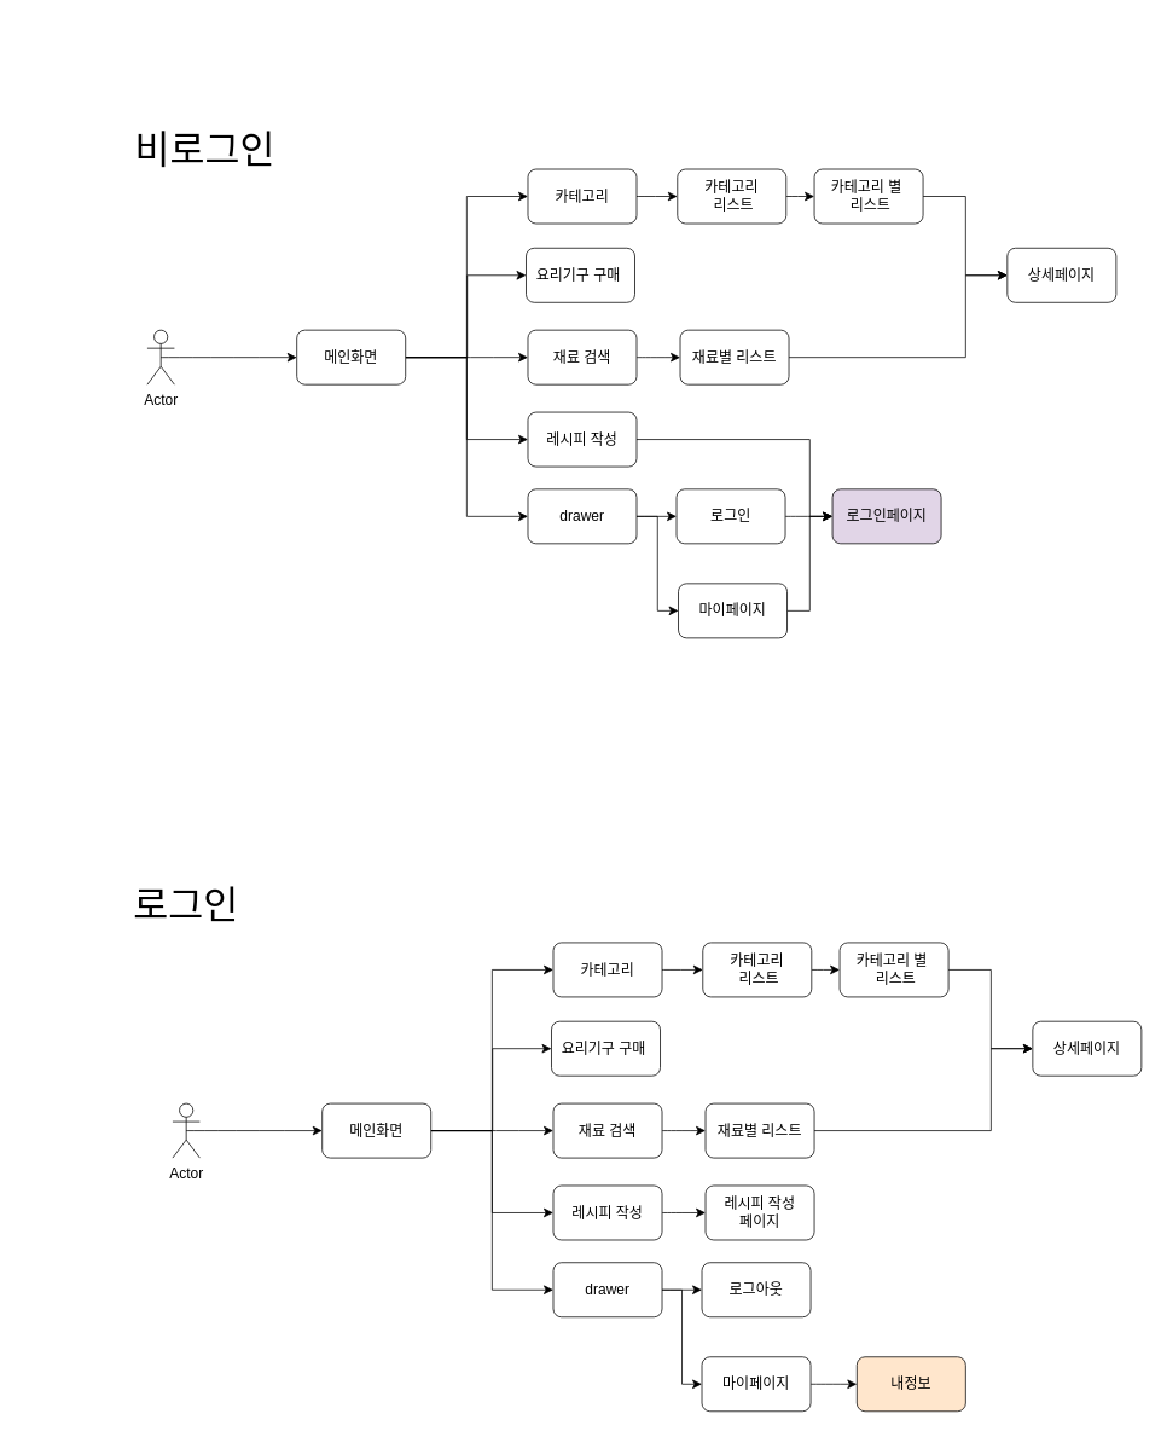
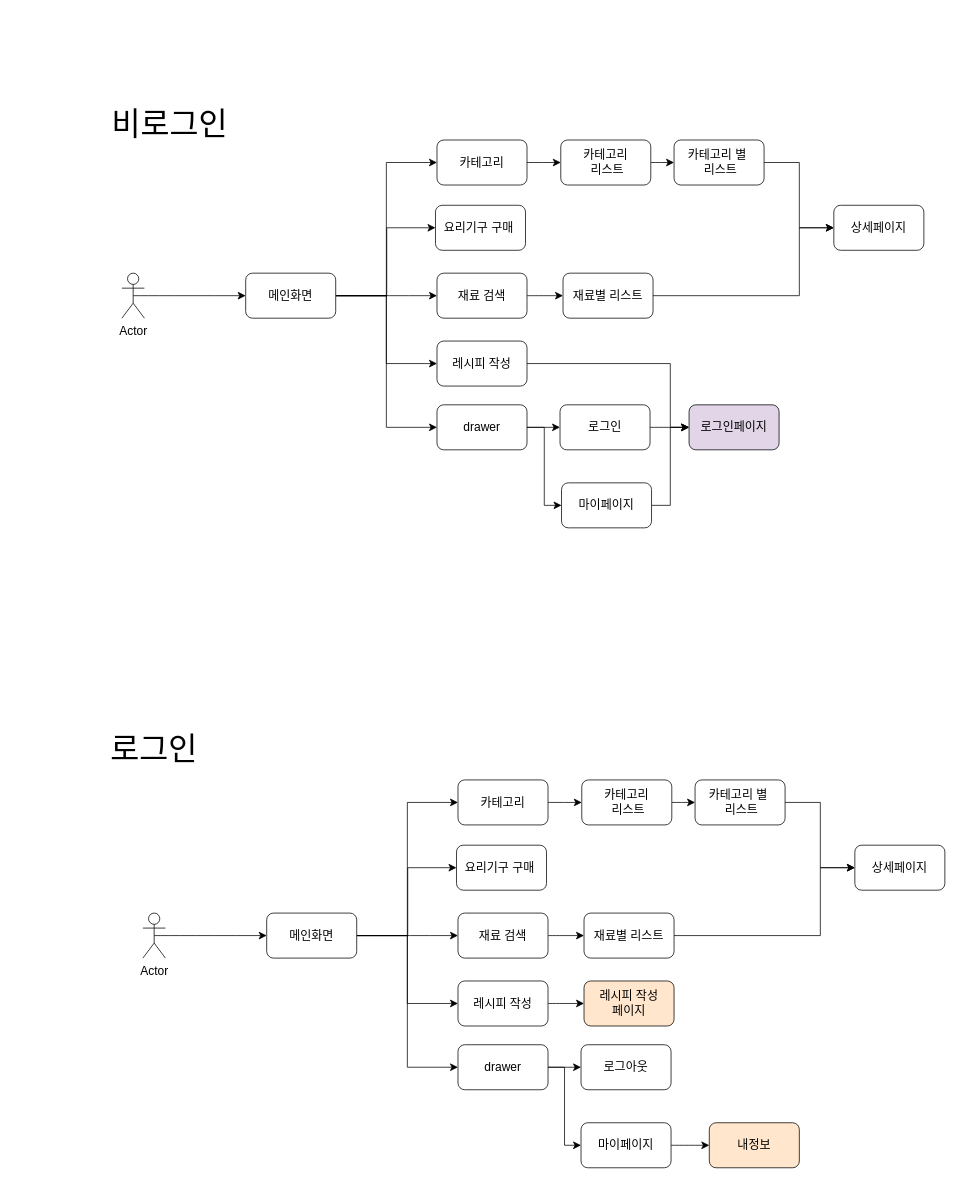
- <mxCell id="62" value="레시피 작성&lt;br&gt;페이지" style="rounded=1;whiteSpace=wrap;html=1;fontSize=16;" vertex="1" parent="1"><mxGeometry x="778" y="1307" width="120" height="60" as="geometry" /></mxCell>
+ <mxCell id="62" value="레시피 작성&lt;br&gt;페이지" style="rounded=1;whiteSpace=wrap;html=1;fontSize=16;fillColor=#ffe6cc;" vertex="1" parent="1"><mxGeometry x="778" y="1307" width="120" height="60" as="geometry" /></mxCell>
